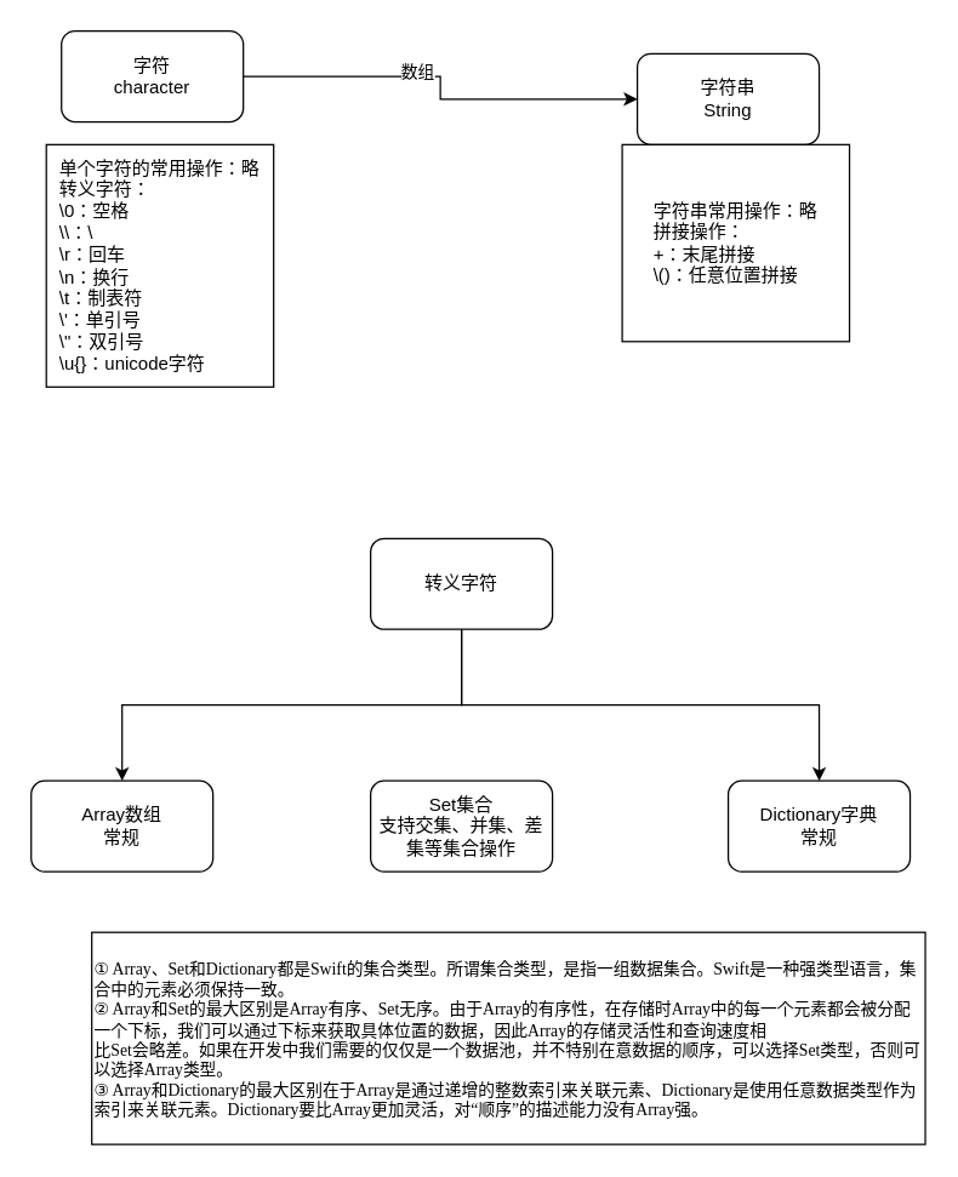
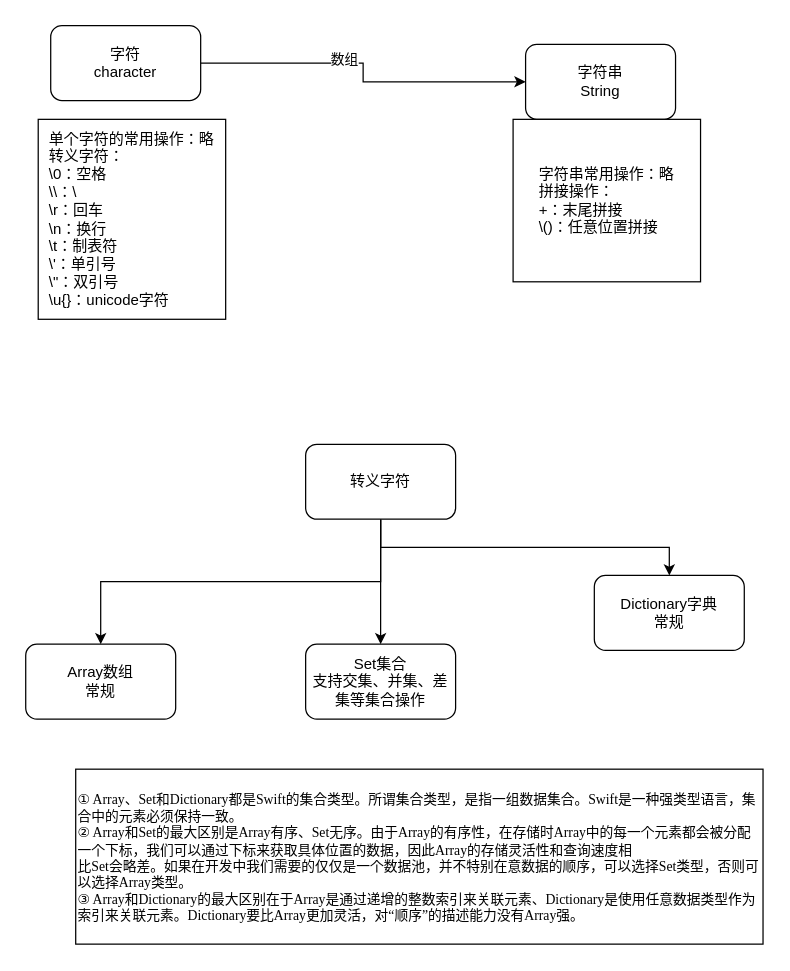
+ <mxCell id="9" style="edgeStyle=orthogonalEdgeStyle;rounded=0;orthogonalLoop=1;jettySize=auto;html=1;" edge="1" parent="1" source="12" target="7"><mxGeometry relative="1" as="geometry" /></mxCell>
- <mxCell id="8" value="Dictionary字典&lt;br&gt;常规" style="rounded=1;whiteSpace=wrap;html=1;" vertex="1" parent="1"><mxGeometry x="480" y="515" width="120" height="60" as="geometry" /></mxCell>
+ <mxCell id="8" value="Dictionary字典&lt;br&gt;常规" style="rounded=1;whiteSpace=wrap;html=1;" vertex="1" parent="1"><mxGeometry x="475" y="460" width="120" height="60" as="geometry" /></mxCell>
